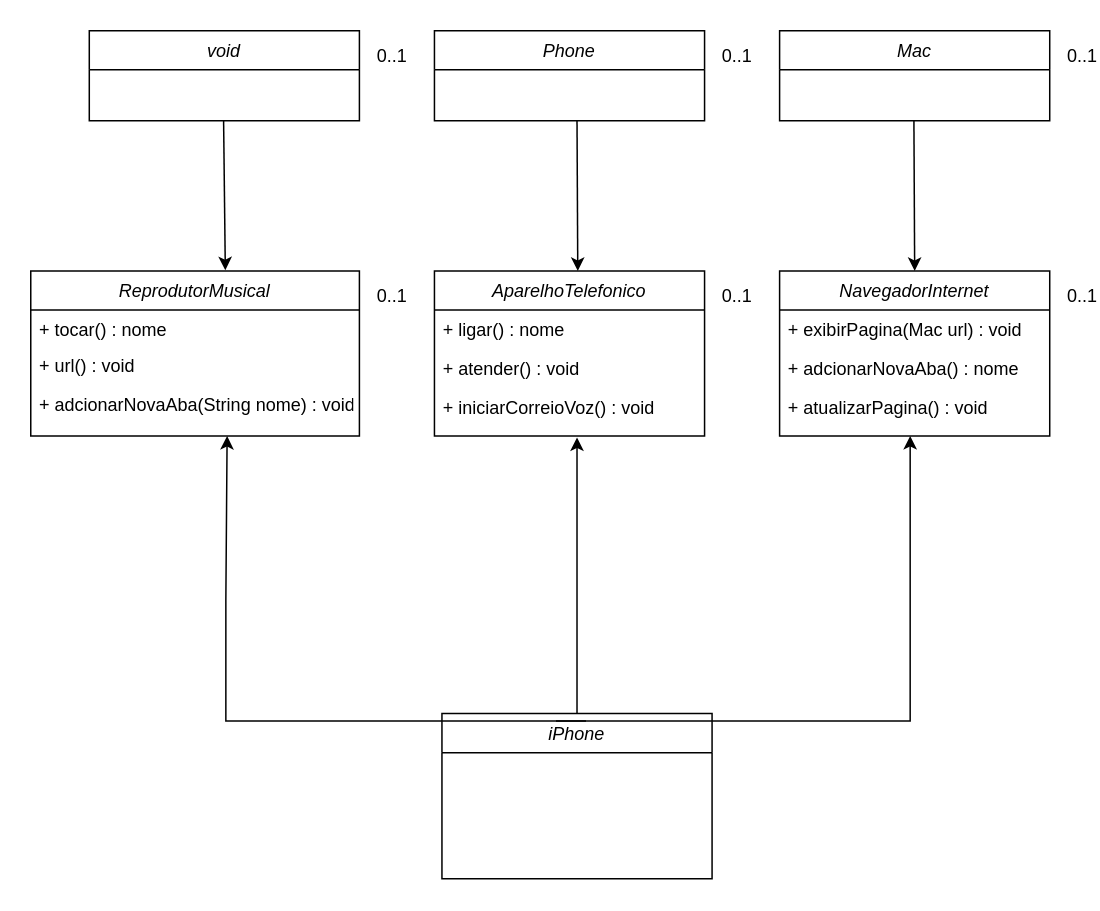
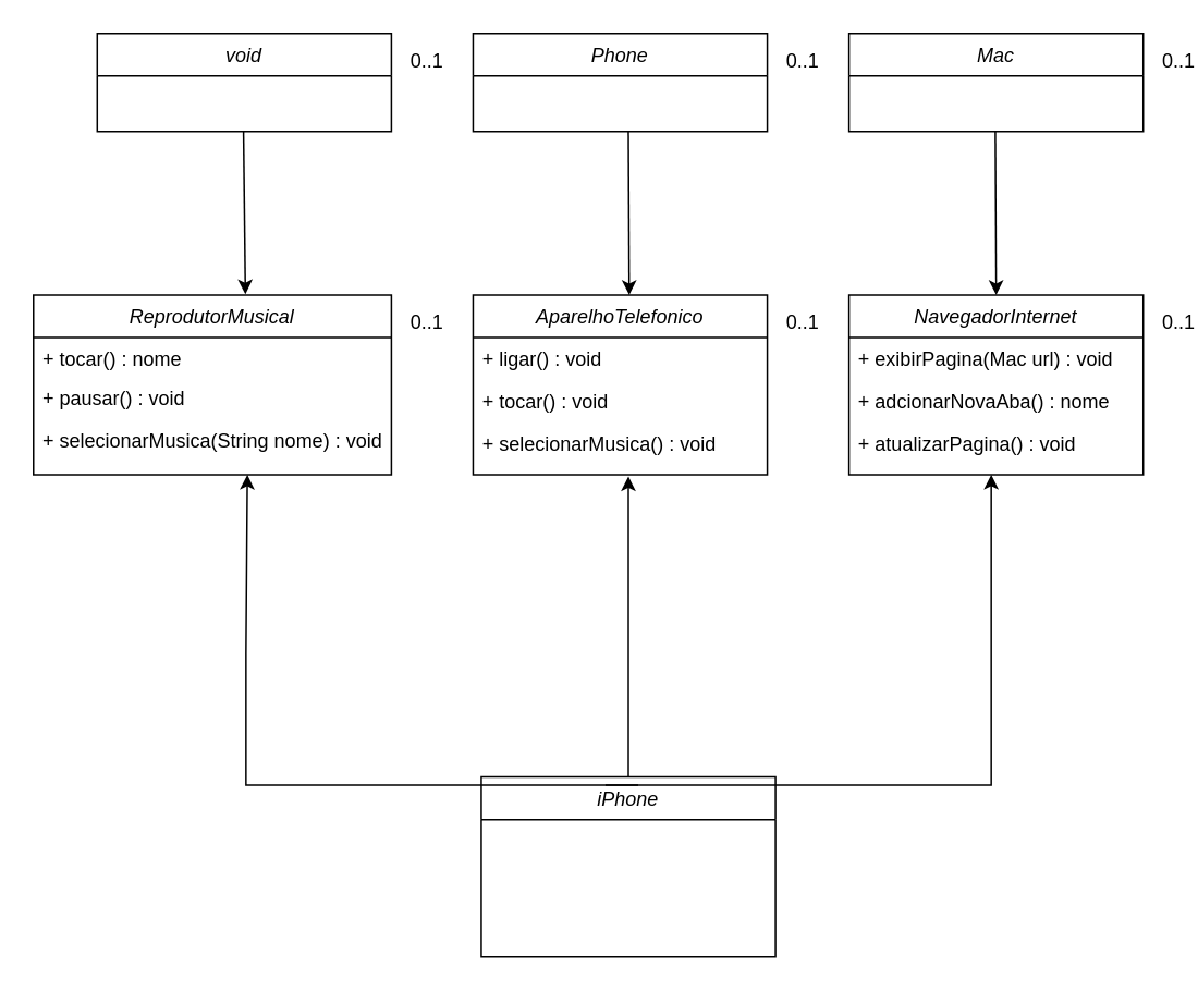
- <mxCell id="8" value="+ ligar() : nome" style="text;align=left;verticalAlign=top;spacingLeft=4;spacingRight=4;overflow=hidden;rotatable=0;points=[[0,0.5],[1,0.5]];portConstraint=eastwest;" vertex="1" parent="7"><mxGeometry y="26" width="180" height="26" as="geometry" /></mxCell>
+ <mxCell id="8" value="+ ligar() : void" style="text;align=left;verticalAlign=top;spacingLeft=4;spacingRight=4;overflow=hidden;rotatable=0;points=[[0,0.5],[1,0.5]];portConstraint=eastwest;" vertex="1" parent="7"><mxGeometry y="26" width="180" height="26" as="geometry" /></mxCell>
- <mxCell id="4" value="+ url() : void" style="text;align=left;verticalAlign=top;spacingLeft=4;spacingRight=4;overflow=hidden;rotatable=0;points=[[0,0.5],[1,0.5]];portConstraint=eastwest;rounded=0;shadow=0;html=0;" vertex="1" parent="2"><mxGeometry y="50" width="219" height="26" as="geometry" /></mxCell>
+ <mxCell id="4" value="+ pausar() : void" style="text;align=left;verticalAlign=top;spacingLeft=4;spacingRight=4;overflow=hidden;rotatable=0;points=[[0,0.5],[1,0.5]];portConstraint=eastwest;rounded=0;shadow=0;html=0;" vertex="1" parent="2"><mxGeometry y="50" width="219" height="26" as="geometry" /></mxCell>
- <mxCell id="9" value="+ atender() : void" style="text;align=left;verticalAlign=top;spacingLeft=4;spacingRight=4;overflow=hidden;rotatable=0;points=[[0,0.5],[1,0.5]];portConstraint=eastwest;rounded=0;shadow=0;html=0;" vertex="1" parent="7"><mxGeometry y="52" width="180" height="26" as="geometry" /></mxCell>
+ <mxCell id="9" value="+ tocar() : void" style="text;align=left;verticalAlign=top;spacingLeft=4;spacingRight=4;overflow=hidden;rotatable=0;points=[[0,0.5],[1,0.5]];portConstraint=eastwest;rounded=0;shadow=0;html=0;" vertex="1" parent="7"><mxGeometry y="52" width="180" height="26" as="geometry" /></mxCell>
- <mxCell id="5" value="+ adcionarNovaAba(String nome) : void" style="text;align=left;verticalAlign=top;spacingLeft=4;spacingRight=4;overflow=hidden;rotatable=0;points=[[0,0.5],[1,0.5]];portConstraint=eastwest;rounded=0;shadow=0;html=0;" vertex="1" parent="2"><mxGeometry y="76" width="219" height="26" as="geometry" /></mxCell>
+ <mxCell id="5" value="+ selecionarMusica(String nome) : void" style="text;align=left;verticalAlign=top;spacingLeft=4;spacingRight=4;overflow=hidden;rotatable=0;points=[[0,0.5],[1,0.5]];portConstraint=eastwest;rounded=0;shadow=0;html=0;" vertex="1" parent="2"><mxGeometry y="76" width="219" height="26" as="geometry" /></mxCell>
- <mxCell id="10" value="+ iniciarCorreioVoz() : void" style="text;align=left;verticalAlign=top;spacingLeft=4;spacingRight=4;overflow=hidden;rotatable=0;points=[[0,0.5],[1,0.5]];portConstraint=eastwest;rounded=0;shadow=0;html=0;" vertex="1" parent="7"><mxGeometry y="78" width="180" height="26" as="geometry" /></mxCell>
+ <mxCell id="10" value="+ selecionarMusica() : void" style="text;align=left;verticalAlign=top;spacingLeft=4;spacingRight=4;overflow=hidden;rotatable=0;points=[[0,0.5],[1,0.5]];portConstraint=eastwest;rounded=0;shadow=0;html=0;" vertex="1" parent="7"><mxGeometry y="78" width="180" height="26" as="geometry" /></mxCell>
